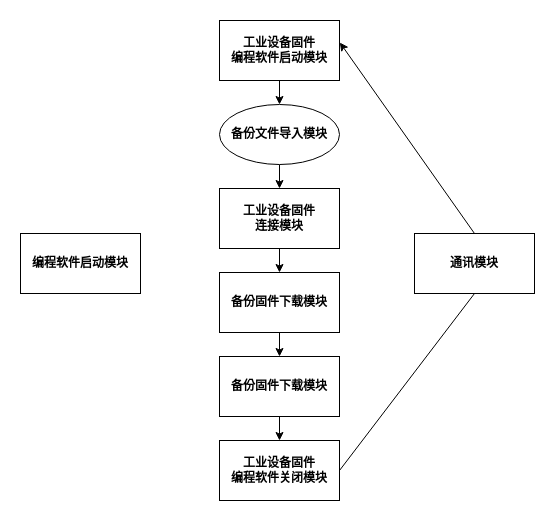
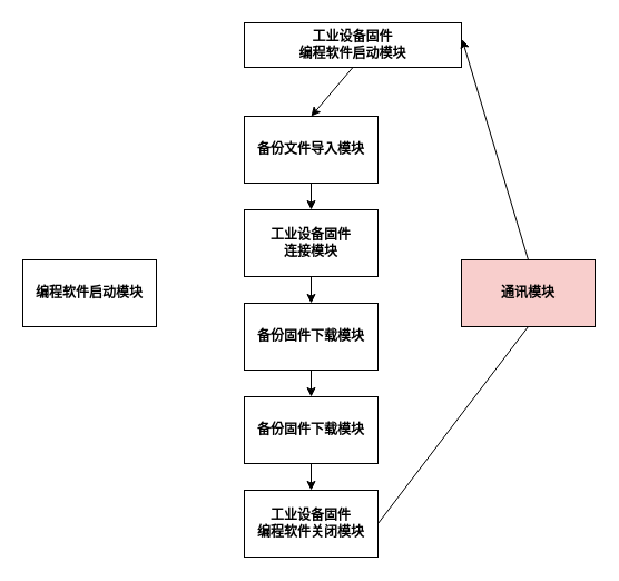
- <mxCell id="3" value="&lt;font style=&quot;font-size: 12px&quot;&gt;工业设备固件&lt;br&gt;编程软件启动模块&lt;/font&gt;" style="rounded=0;whiteSpace=wrap;html=1;fontStyle=1" vertex="1" parent="1"><mxGeometry x="219" y="20" width="120" height="60" as="geometry" /></mxCell>
+ <mxCell id="3" value="&lt;font style=&quot;font-size: 12px&quot;&gt;工业设备固件&lt;br&gt;编程软件启动模块&lt;/font&gt;" style="rounded=0;whiteSpace=wrap;html=1;fontStyle=1" vertex="1" parent="1"><mxGeometry x="219" y="20" width="195" height="40" as="geometry" /></mxCell>
- <mxCell id="5" value="&lt;font style=&quot;font-size: 12px&quot;&gt;备份文件导入模块&lt;/font&gt;" style="ellipse;whiteSpace=wrap;html=1;fontStyle=1;" vertex="1" parent="1"><mxGeometry x="219" y="104" width="120" height="60" as="geometry" /></mxCell>
+ <mxCell id="5" value="&lt;font style=&quot;font-size: 12px&quot;&gt;备份文件导入模块&lt;/font&gt;" style="rounded=0;whiteSpace=wrap;html=1;fontStyle=1" vertex="1" parent="1"><mxGeometry x="219" y="104" width="120" height="60" as="geometry" /></mxCell>
- <mxCell id="16" value="&lt;font style=&quot;font-size: 12px&quot;&gt;通讯模块&lt;/font&gt;" style="rounded=0;whiteSpace=wrap;html=1;fontStyle=1" vertex="1" parent="1"><mxGeometry x="414" y="233" width="120" height="60" as="geometry" /></mxCell>
+ <mxCell id="16" value="&lt;font style=&quot;font-size: 12px&quot;&gt;通讯模块&lt;/font&gt;" style="rounded=0;whiteSpace=wrap;html=1;fontStyle=1;fillColor=#f8cecc;" vertex="1" parent="1"><mxGeometry x="414" y="233" width="120" height="60" as="geometry" /></mxCell>
